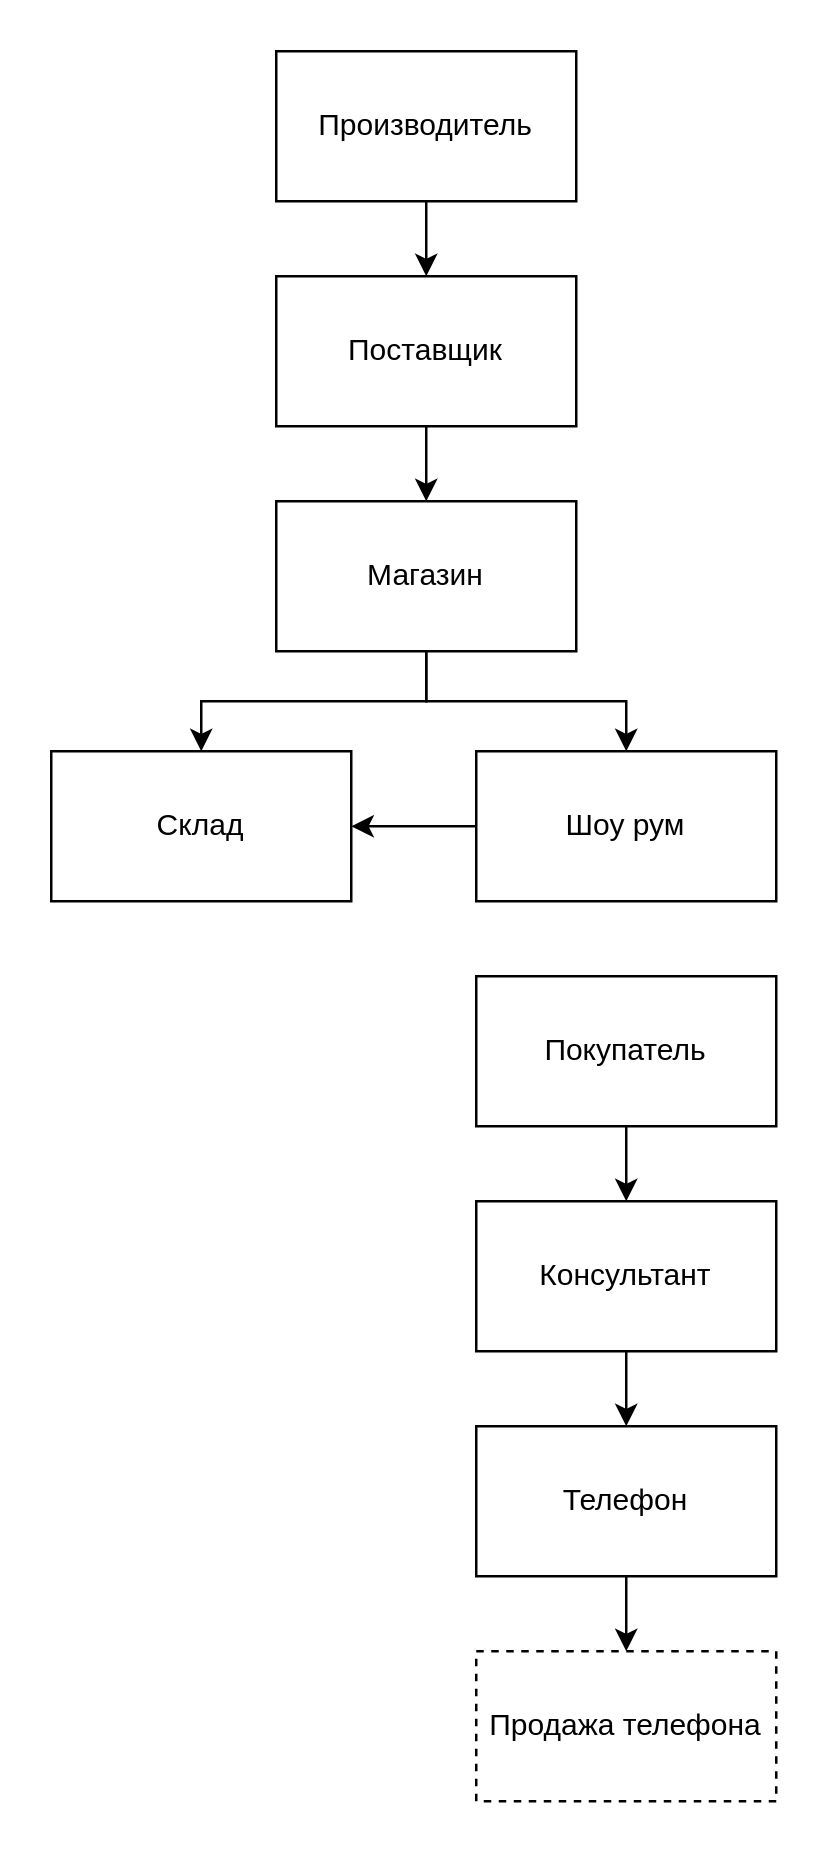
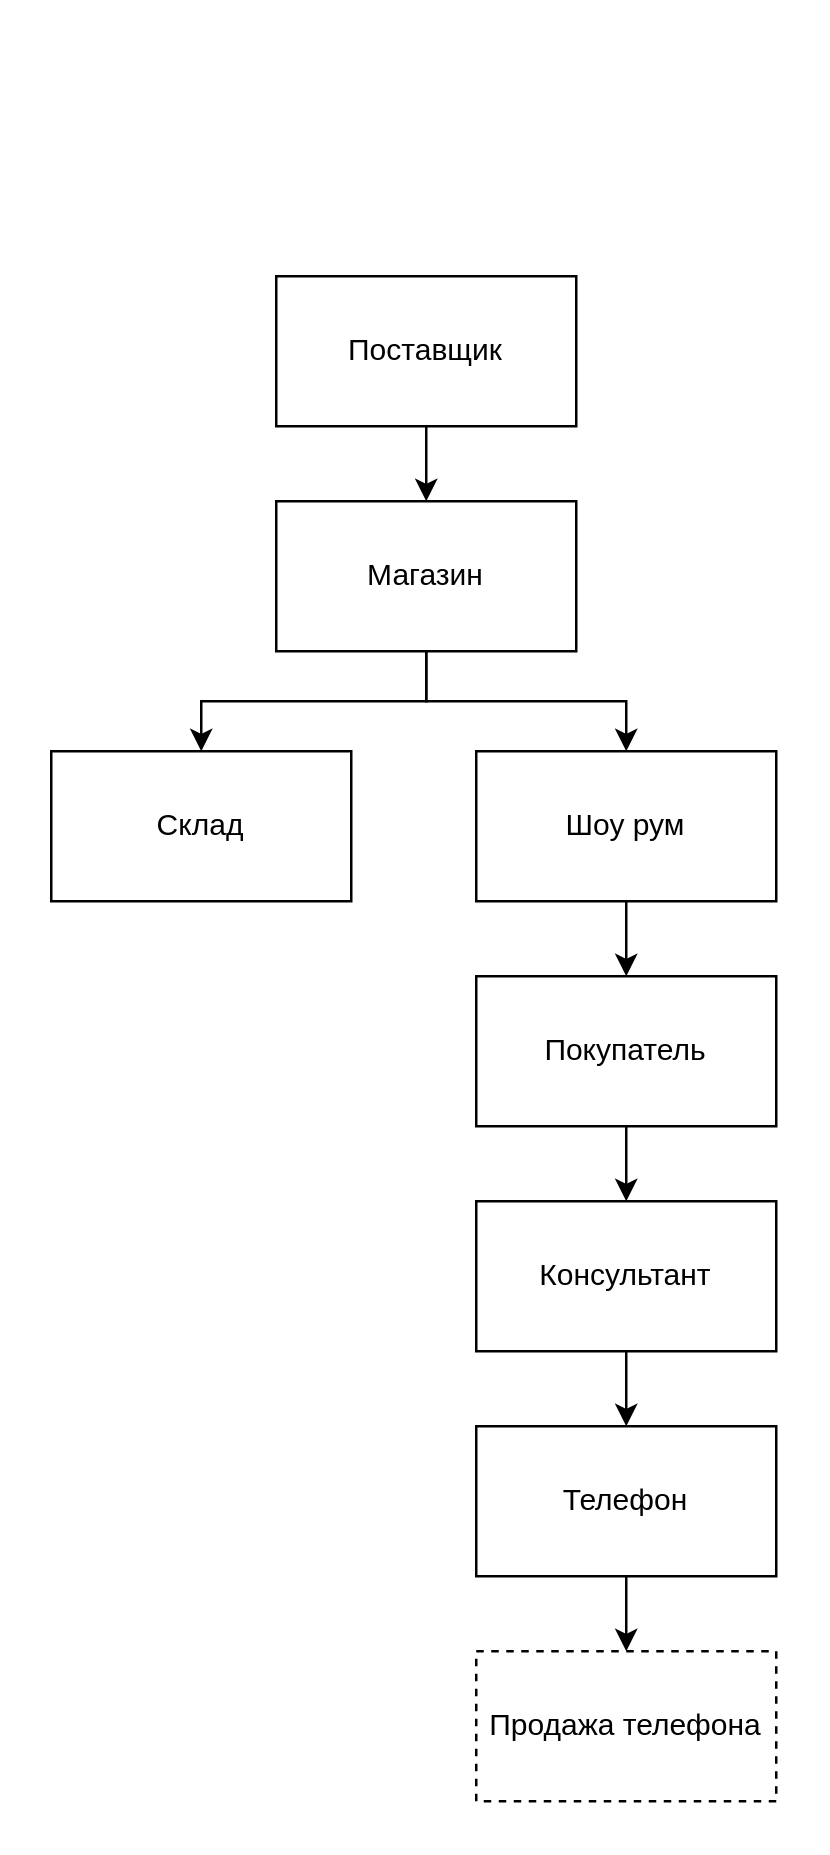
- <mxCell id="3" value="Производитель" style="rounded=0;whiteSpace=wrap;html=1;" parent="1" vertex="1"><mxGeometry x="110" y="20" width="120" height="60" as="geometry" /></mxCell>
- <mxCell id="2" value="" style="edgeStyle=orthogonalEdgeStyle;rounded=0;orthogonalLoop=1;jettySize=auto;html=1;" parent="1" source="3" target="5" edge="1"><mxGeometry relative="1" as="geometry" /></mxCell>
- <mxCell id="10" value="" style="edgeStyle=orthogonalEdgeStyle;rounded=0;orthogonalLoop=1;jettySize=auto;html=1;" parent="1" source="11" target="9" edge="1"><mxGeometry relative="1" as="geometry" /></mxCell>
+ <mxCell id="10" value="" style="edgeStyle=orthogonalEdgeStyle;rounded=0;orthogonalLoop=1;jettySize=auto;html=1;" parent="1" source="11" target="13" edge="1"><mxGeometry relative="1" as="geometry" /></mxCell>
